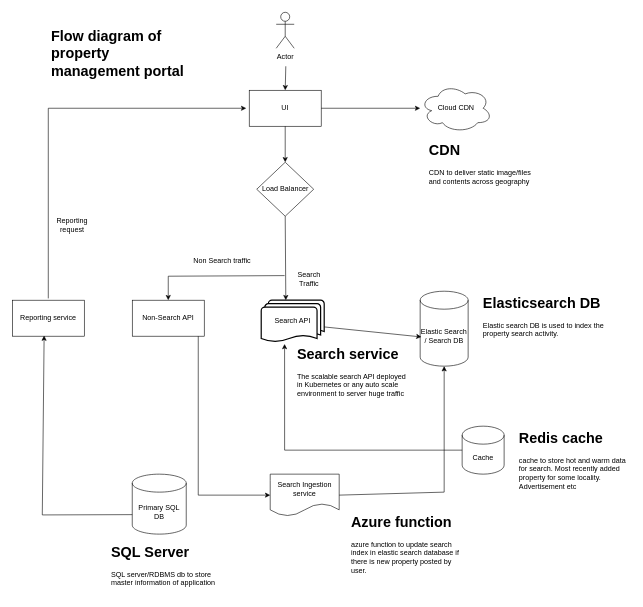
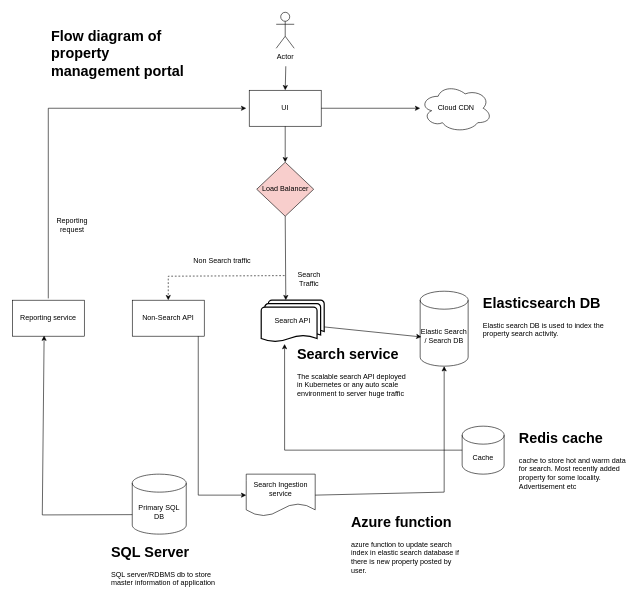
- <mxCell id="28" value="&lt;h1&gt;CDN&lt;/h1&gt;&lt;p&gt;CDN to deliver static image/files and contents across geography&lt;/p&gt;" style="text;html=1;strokeColor=none;fillColor=none;spacing=5;spacingTop=-20;whiteSpace=wrap;overflow=hidden;rounded=0;" parent="1" vertex="1"><mxGeometry x="710" y="230" width="190" height="90" as="geometry" /></mxCell>
- <mxCell id="5" value="Load Balancer" style="rhombus;whiteSpace=wrap;html=1;" parent="1" vertex="1"><mxGeometry x="427.5" y="270" width="95" height="90" as="geometry" /></mxCell>
+ <mxCell id="5" value="Load Balancer" style="rhombus;whiteSpace=wrap;html=1;fillColor=#f8cecc;" parent="1" vertex="1"><mxGeometry x="427.5" y="270" width="95" height="90" as="geometry" /></mxCell>
- <mxCell id="17" value="" style="endArrow=classic;html=1;rounded=0;entryX=0.5;entryY=0;entryDx=0;entryDy=0;exitX=-0.086;exitY=0.3;exitDx=0;exitDy=0;exitPerimeter=0;" parent="1" source="14" target="16" edge="1"><mxGeometry width="50" height="50" relative="1" as="geometry"><mxPoint x="470" y="460" as="sourcePoint" /><mxPoint x="500" y="380" as="targetPoint" /><Array as="points"><mxPoint x="280" y="460" /></Array></mxGeometry></mxCell>
+ <mxCell id="17" value="" style="endArrow=classic;html=1;rounded=0;entryX=0.5;entryY=0;entryDx=0;entryDy=0;exitX=-0.086;exitY=0.3;exitDx=0;exitDy=0;exitPerimeter=0;dashed=1;" parent="1" source="14" target="16" edge="1"><mxGeometry width="50" height="50" relative="1" as="geometry"><mxPoint x="470" y="460" as="sourcePoint" /><mxPoint x="500" y="380" as="targetPoint" /><Array as="points"><mxPoint x="280" y="460" /></Array></mxGeometry></mxCell>
- <mxCell id="21" value="Search Ingestion service" style="shape=document;whiteSpace=wrap;html=1;boundedLbl=1;" parent="1" vertex="1"><mxGeometry x="450" y="790" width="115" height="70" as="geometry" /></mxCell>
+ <mxCell id="21" value="Search Ingestion service" style="shape=document;whiteSpace=wrap;html=1;boundedLbl=1;" parent="1" vertex="1"><mxGeometry x="410" y="790" width="115" height="70" as="geometry" /></mxCell>
